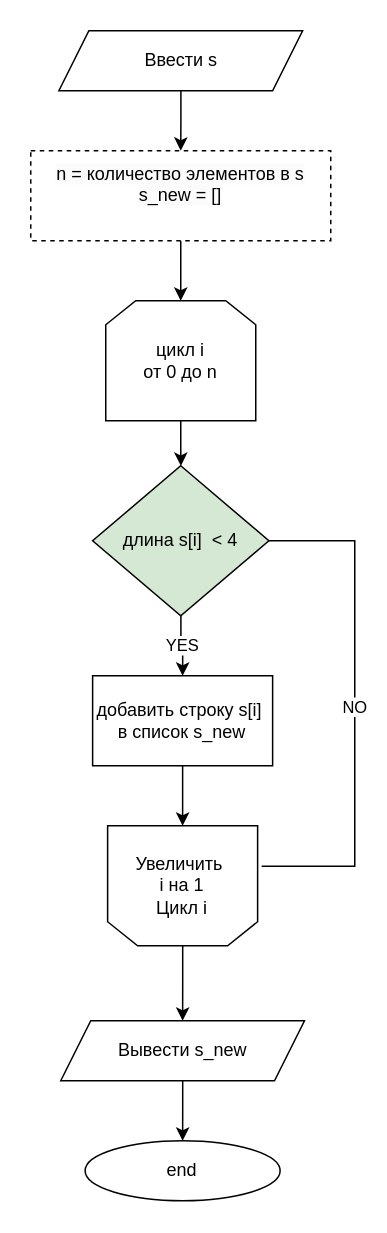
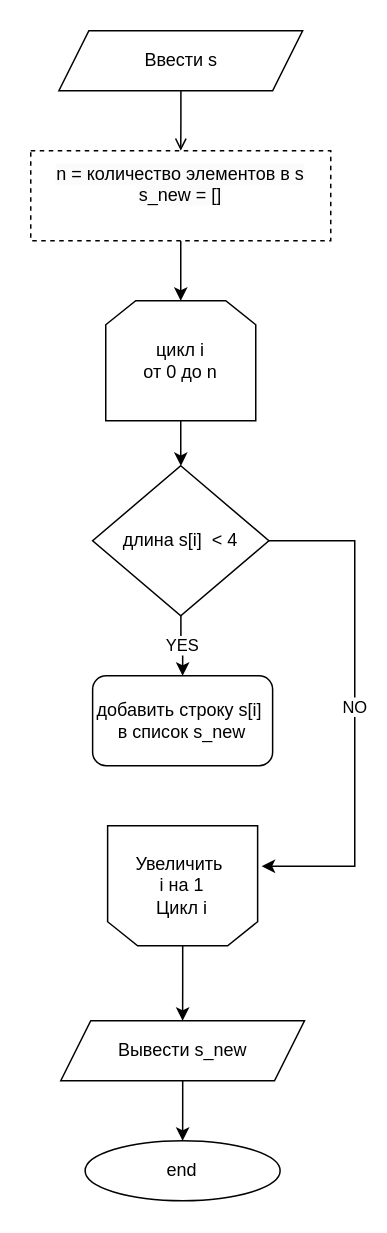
- <mxCell id="2" style="edgeStyle=orthogonalEdgeStyle;rounded=0;orthogonalLoop=1;jettySize=auto;html=1;entryX=0.5;entryY=0;entryDx=0;entryDy=0;" edge="1" parent="1" source="3" target="14"><mxGeometry relative="1" as="geometry" /></mxCell>
+ <mxCell id="2" style="edgeStyle=orthogonalEdgeStyle;rounded=0;orthogonalLoop=1;jettySize=auto;html=1;entryX=0.5;entryY=0;entryDx=0;entryDy=0;endArrow=open;" edge="1" parent="1" source="3" target="14"><mxGeometry relative="1" as="geometry" /></mxCell>
- <mxCell id="8" value="длина s[i]&amp;nbsp; &amp;lt; 4" style="rhombus;whiteSpace=wrap;html=1;fillColor=#d5e8d4;" vertex="1" parent="1"><mxGeometry x="61.25" y="310" width="117.5" height="100" as="geometry" /></mxCell>
+ <mxCell id="8" value="длина s[i]&amp;nbsp; &amp;lt; 4" style="rhombus;whiteSpace=wrap;html=1;" vertex="1" parent="1"><mxGeometry x="61.25" y="310" width="117.5" height="100" as="geometry" /></mxCell>
- <mxCell id="10" value="добавить строку s[i]&amp;nbsp; в список s_new" style="rounded=0;whiteSpace=wrap;html=1;" vertex="1" parent="1"><mxGeometry x="61.25" y="450" width="120" height="60" as="geometry" /></mxCell>
+ <mxCell id="10" value="добавить строку s[i]&amp;nbsp; в список s_new" style="whiteSpace=wrap;html=1;rounded=1;" vertex="1" parent="1"><mxGeometry x="61.25" y="450" width="120" height="60" as="geometry" /></mxCell>
- <mxCell id="9" style="edgeStyle=orthogonalEdgeStyle;rounded=0;orthogonalLoop=1;jettySize=auto;html=1;entryX=0.5;entryY=1;entryDx=0;entryDy=0;" edge="1" parent="1" source="10" target="12"><mxGeometry relative="1" as="geometry" /></mxCell>
- <mxCell id="7" value="NO" style="edgeStyle=orthogonalEdgeStyle;rounded=0;orthogonalLoop=1;jettySize=auto;html=1;entryX=-0.027;entryY=0.663;entryDx=0;entryDy=0;entryPerimeter=0;endArrow=none;" edge="1" parent="1" source="8" target="12"><mxGeometry relative="1" as="geometry"><mxPoint x="235" y="530" as="targetPoint" /><Array as="points"><mxPoint x="236" y="360" /><mxPoint x="236" y="577" /></Array></mxGeometry></mxCell>
+ <mxCell id="7" value="NO" style="edgeStyle=orthogonalEdgeStyle;rounded=0;orthogonalLoop=1;jettySize=auto;html=1;entryX=-0.027;entryY=0.663;entryDx=0;entryDy=0;entryPerimeter=0;" edge="1" parent="1" source="8" target="12"><mxGeometry relative="1" as="geometry"><mxPoint x="235" y="530" as="targetPoint" /><Array as="points"><mxPoint x="236" y="360" /><mxPoint x="236" y="577" /></Array></mxGeometry></mxCell>
